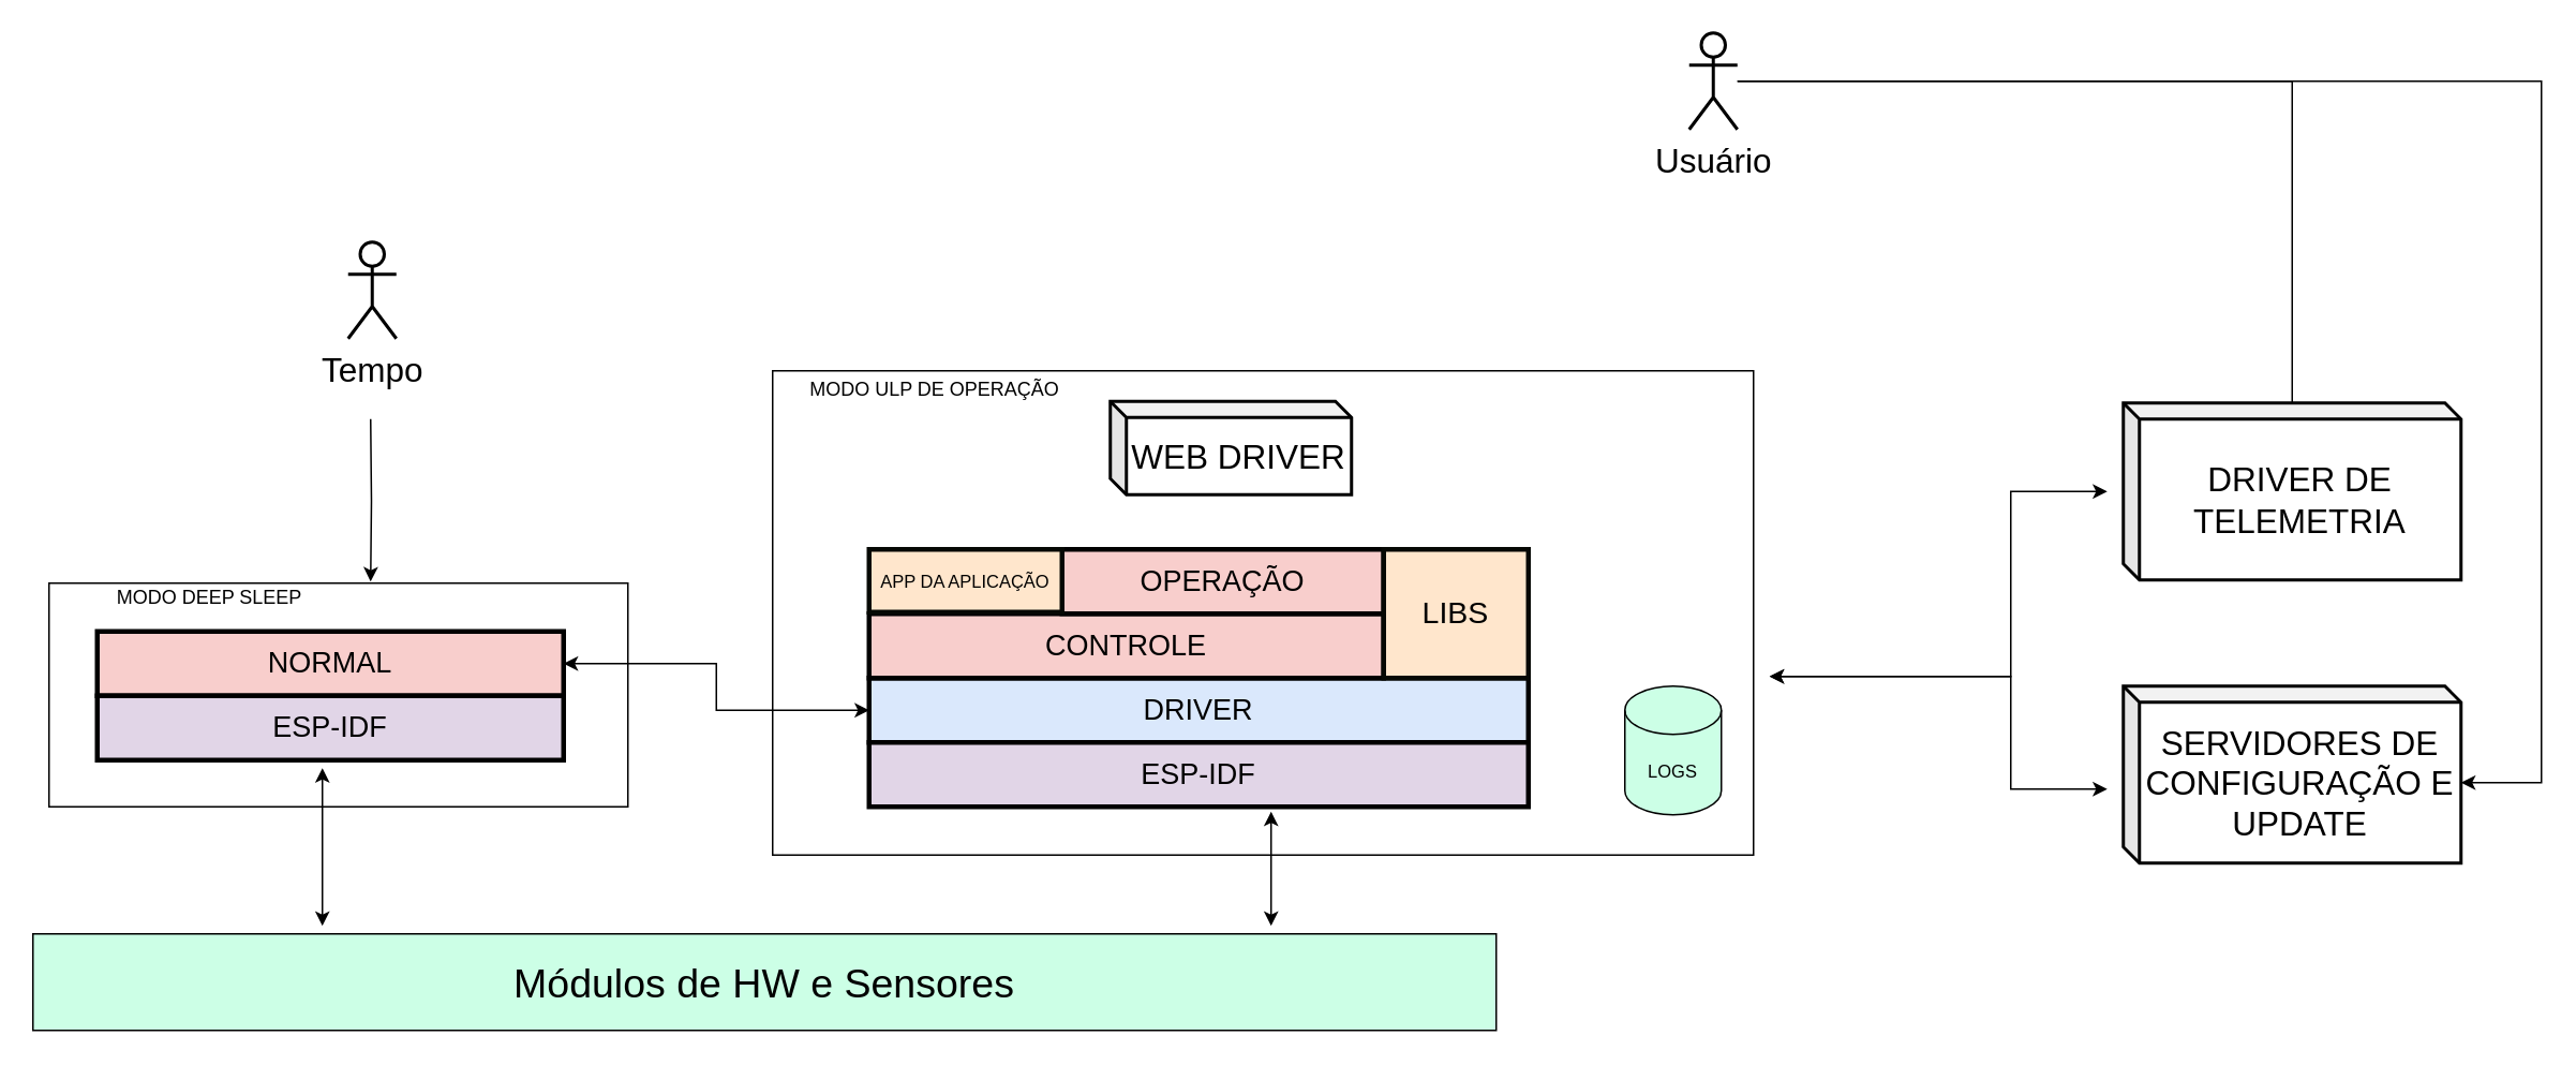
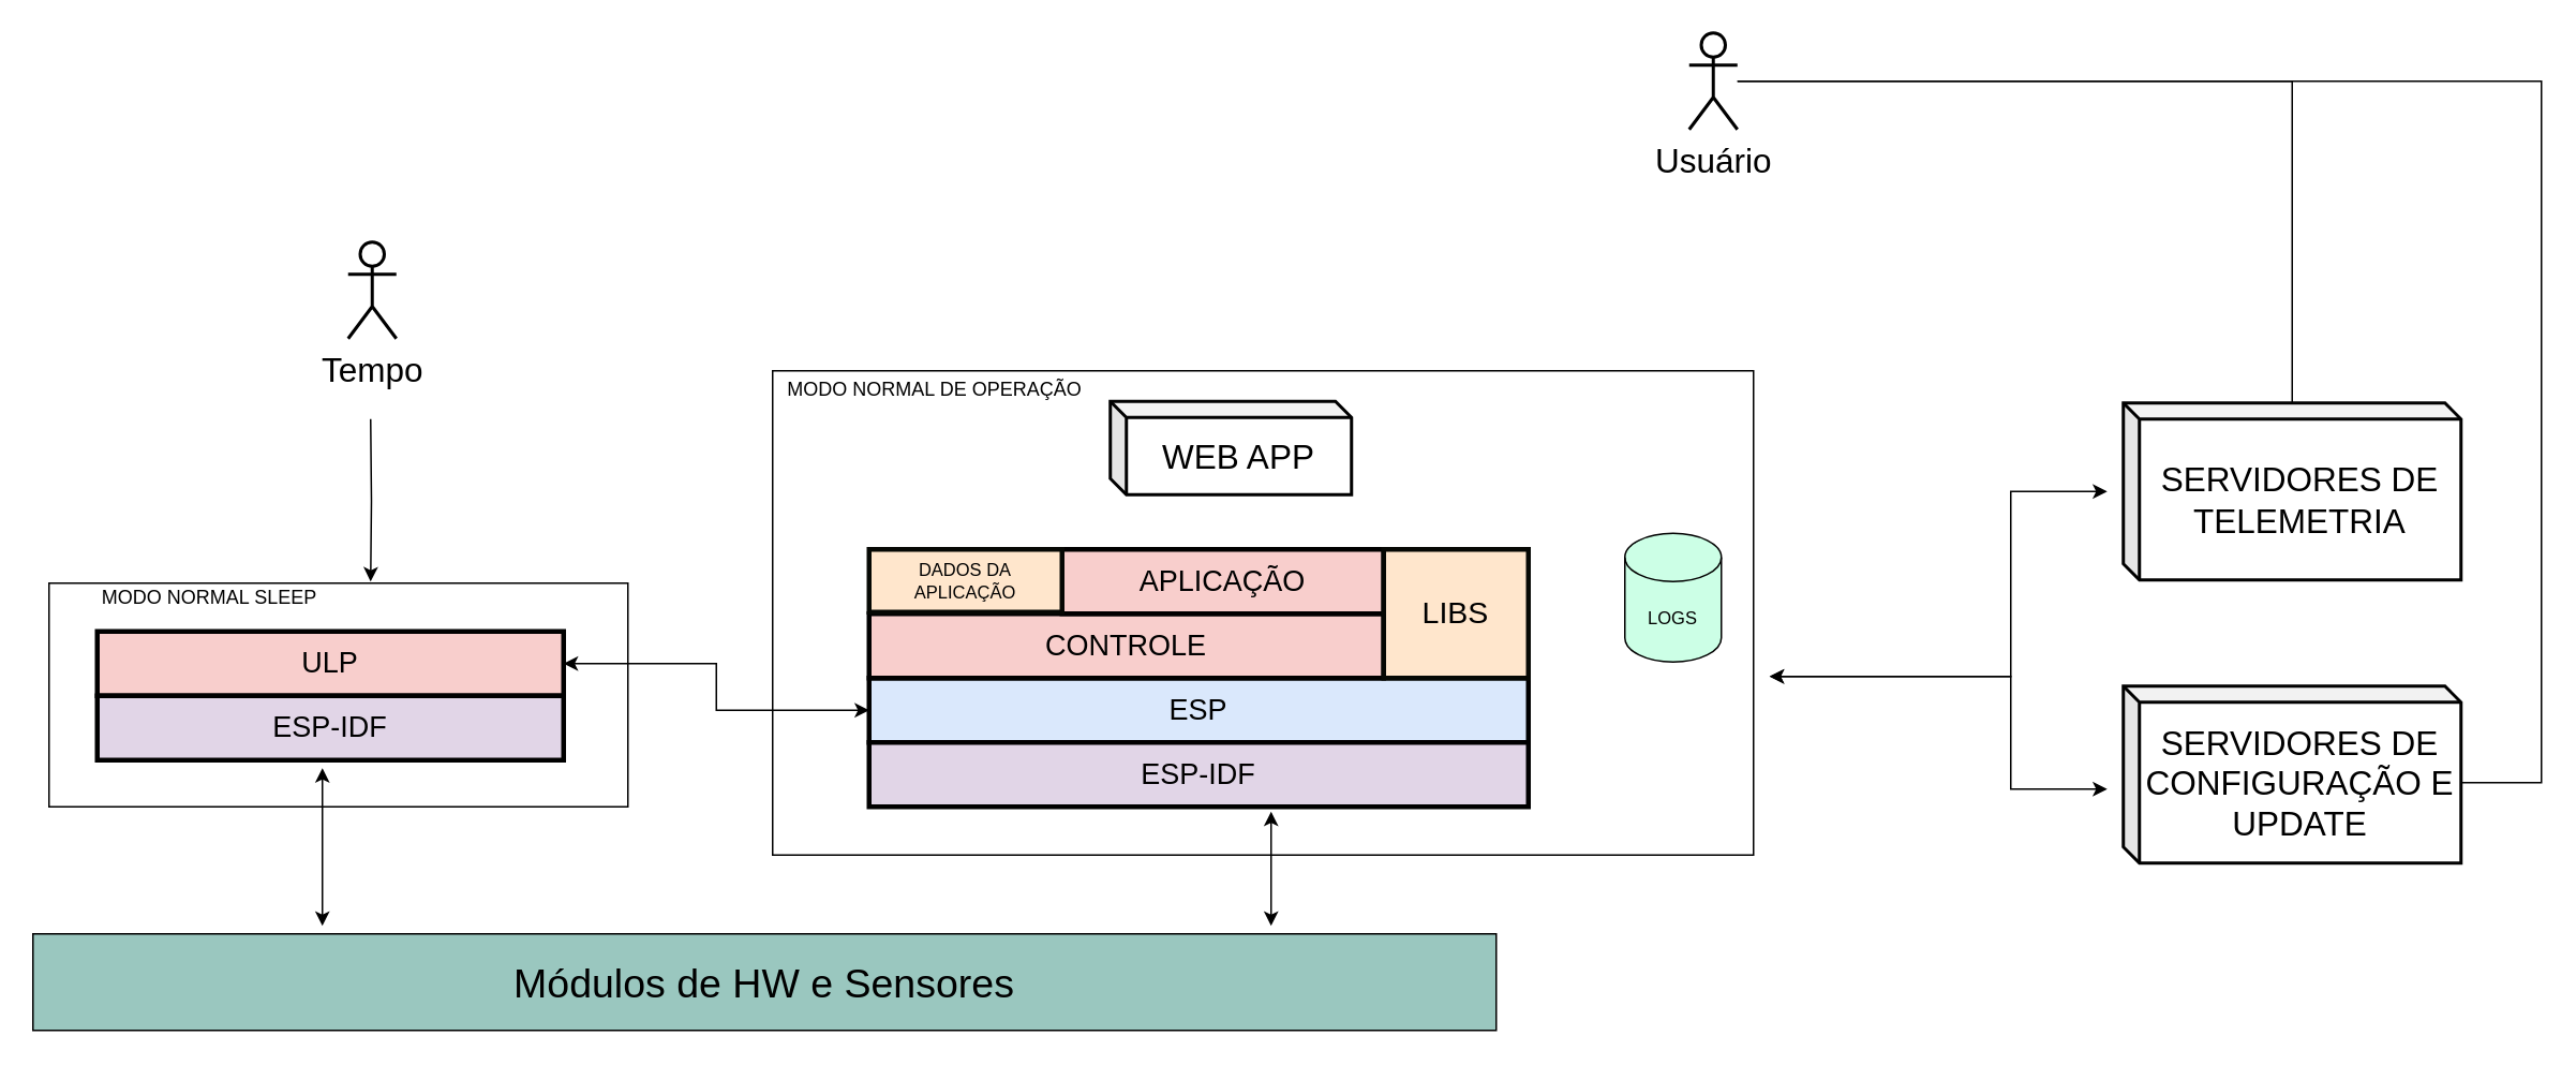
- <mxCell id="9" value="MODO ULP DE OPERAÇÃO" style="text;html=1;strokeColor=none;fillColor=none;align=center;verticalAlign=middle;whiteSpace=wrap;rounded=0;" vertex="1" parent="1"><mxGeometry x="481" y="232" width="200" height="20" as="geometry" /></mxCell>
+ <mxCell id="9" value="MODO NORMAL DE OPERAÇÃO" style="text;html=1;strokeColor=none;fillColor=none;align=center;verticalAlign=middle;whiteSpace=wrap;rounded=0;" vertex="1" parent="1"><mxGeometry x="481" y="232" width="200" height="20" as="geometry" /></mxCell>
- <mxCell id="23" value="WEB DRIVER" style="shape=cube;whiteSpace=wrap;html=1;boundedLbl=1;backgroundOutline=1;darkOpacity=0.05;darkOpacity2=0.1;fontSize=21;strokeColor=#000000;strokeWidth=2;fillColor=none;size=10;" vertex="1" parent="1"><mxGeometry x="690" y="249" width="150" height="58" as="geometry" /></mxCell>
+ <mxCell id="23" value="WEB APP" style="shape=cube;whiteSpace=wrap;html=1;boundedLbl=1;backgroundOutline=1;darkOpacity=0.05;darkOpacity2=0.1;fontSize=21;strokeColor=#000000;strokeWidth=2;fillColor=none;size=10;" vertex="1" parent="1"><mxGeometry x="690" y="249" width="150" height="58" as="geometry" /></mxCell>
- <mxCell id="19" value="DRIVER DE TELEMETRIA" style="shape=cube;whiteSpace=wrap;html=1;boundedLbl=1;backgroundOutline=1;darkOpacity=0.05;darkOpacity2=0.1;fontSize=21;strokeColor=#000000;strokeWidth=2;fillColor=none;size=10;" vertex="1" parent="1"><mxGeometry x="1320" y="250" width="210" height="110" as="geometry" /></mxCell>
+ <mxCell id="19" value="SERVIDORES DE TELEMETRIA" style="shape=cube;whiteSpace=wrap;html=1;boundedLbl=1;backgroundOutline=1;darkOpacity=0.05;darkOpacity2=0.1;fontSize=21;strokeColor=#000000;strokeWidth=2;fillColor=none;size=10;" vertex="1" parent="1"><mxGeometry x="1320" y="250" width="210" height="110" as="geometry" /></mxCell>
- <mxCell id="16" value="&lt;font style=&quot;font-size: 11px;&quot;&gt;APP DA APLICAÇÃO&lt;/font&gt;" style="rounded=0;whiteSpace=wrap;html=1;strokeWidth=3;strokeColor=#060804;fillColor=#FFE6CC;fontSize=11;" vertex="1" parent="1"><mxGeometry x="540" y="341" width="120" height="39" as="geometry" /></mxCell>
+ <mxCell id="16" value="&lt;font style=&quot;font-size: 11px;&quot;&gt;DADOS DA APLICAÇÃO&lt;/font&gt;" style="rounded=0;whiteSpace=wrap;html=1;strokeWidth=3;strokeColor=#060804;fillColor=#FFE6CC;fontSize=11;" vertex="1" parent="1"><mxGeometry x="540" y="341" width="120" height="39" as="geometry" /></mxCell>
- <mxCell id="7" value="&lt;font style=&quot;font-size: 18px&quot;&gt;OPERAÇÃO&lt;/font&gt;" style="rounded=0;whiteSpace=wrap;html=1;strokeWidth=3;perimeterSpacing=5;fillColor=#F8CECC;" vertex="1" parent="1"><mxGeometry x="660" y="341" width="200" height="40" as="geometry" /></mxCell>
+ <mxCell id="7" value="&lt;font style=&quot;font-size: 18px&quot;&gt;APLICAÇÃO&lt;/font&gt;" style="rounded=0;whiteSpace=wrap;html=1;strokeWidth=3;perimeterSpacing=5;fillColor=#F8CECC;" vertex="1" parent="1"><mxGeometry x="660" y="341" width="200" height="40" as="geometry" /></mxCell>
- <mxCell id="12" value="MODO DEEP SLEEP" style="text;html=1;strokeColor=none;fillColor=none;align=center;verticalAlign=middle;whiteSpace=wrap;rounded=0;" vertex="1" parent="1"><mxGeometry x="30" y="361" width="200" height="20" as="geometry" /></mxCell>
+ <mxCell id="12" value="MODO NORMAL SLEEP" style="text;html=1;strokeColor=none;fillColor=none;align=center;verticalAlign=middle;whiteSpace=wrap;rounded=0;" vertex="1" parent="1"><mxGeometry x="30" y="361" width="200" height="20" as="geometry" /></mxCell>
- <mxCell id="10" value="&lt;font style=&quot;font-size: 18px&quot;&gt;NORMAL&lt;/font&gt;" style="rounded=0;whiteSpace=wrap;html=1;strokeWidth=3;fillColor=#F8CECC;" vertex="1" parent="1"><mxGeometry x="60" y="392" width="290" height="40" as="geometry" /></mxCell>
+ <mxCell id="10" value="&lt;font style=&quot;font-size: 18px&quot;&gt;ULP&lt;/font&gt;" style="rounded=0;whiteSpace=wrap;html=1;strokeWidth=3;fillColor=#F8CECC;" vertex="1" parent="1"><mxGeometry x="60" y="392" width="290" height="40" as="geometry" /></mxCell>
- <mxCell id="4" value="&lt;font style=&quot;font-size: 18px&quot;&gt;DRIVER&lt;/font&gt;" style="rounded=0;whiteSpace=wrap;html=1;fillColor=#dae8fc;strokeWidth=3;" vertex="1" parent="1"><mxGeometry x="540" y="421" width="410" height="40" as="geometry" /></mxCell>
+ <mxCell id="4" value="&lt;font style=&quot;font-size: 18px&quot;&gt;ESP&lt;/font&gt;" style="rounded=0;whiteSpace=wrap;html=1;fillColor=#dae8fc;strokeWidth=3;" vertex="1" parent="1"><mxGeometry x="540" y="421" width="410" height="40" as="geometry" /></mxCell>
- <mxCell id="17" value="LOGS" style="shape=cylinder3;whiteSpace=wrap;html=1;boundedLbl=1;backgroundOutline=1;size=15;fontSize=11;strokeColor=#000000;strokeWidth=1;fillColor=#CCFFE6;" vertex="1" parent="1"><mxGeometry x="1010" y="426" width="60" height="80" as="geometry" /></mxCell>
+ <mxCell id="17" value="LOGS" style="shape=cylinder3;whiteSpace=wrap;html=1;boundedLbl=1;backgroundOutline=1;size=15;fontSize=11;strokeColor=#000000;strokeWidth=1;fillColor=#CCFFE6;" vertex="1" parent="1"><mxGeometry x="1010" y="331" width="60" height="80" as="geometry" /></mxCell>
- <mxCell id="26" value="" style="endArrow=classic;html=1;rounded=0;edgeStyle=orthogonalEdgeStyle;fontSize=21;entryX=0;entryY=0;entryDx=210;entryDy=60;entryPerimeter=0;" edge="1" parent="1" source="24" target="20"><mxGeometry width="50" height="50" relative="1" as="geometry"><mxPoint x="740" y="220" as="sourcePoint" /><mxPoint x="1630" y="480" as="targetPoint" /><Array as="points"><mxPoint x="1580" y="50" /><mxPoint x="1580" y="486" /></Array></mxGeometry></mxCell>
+ <mxCell id="26" value="" style="endArrow=none;html=1;rounded=0;edgeStyle=orthogonalEdgeStyle;fontSize=21;entryX=0;entryY=0;entryDx=210;entryDy=60;entryPerimeter=0;" edge="1" parent="1" source="24" target="20"><mxGeometry width="50" height="50" relative="1" as="geometry"><mxPoint x="740" y="220" as="sourcePoint" /><mxPoint x="1630" y="480" as="targetPoint" /><Array as="points"><mxPoint x="1580" y="50" /><mxPoint x="1580" y="486" /></Array></mxGeometry></mxCell>
- <mxCell id="13" value="&lt;font style=&quot;font-size: 25px&quot;&gt;Módulos de HW e Sensores&lt;/font&gt;" style="rounded=0;whiteSpace=wrap;html=1;strokeColor=#000000;strokeWidth=1;fillColor=#ccffe6;" vertex="1" parent="1"><mxGeometry x="20" y="580" width="910" height="60" as="geometry" /></mxCell>
+ <mxCell id="13" value="&lt;font style=&quot;font-size: 25px&quot;&gt;Módulos de HW e Sensores&lt;/font&gt;" style="rounded=0;whiteSpace=wrap;html=1;strokeColor=#000000;strokeWidth=1;fillColor=#9AC7BF;" vertex="1" parent="1"><mxGeometry x="20" y="580" width="910" height="60" as="geometry" /></mxCell>
